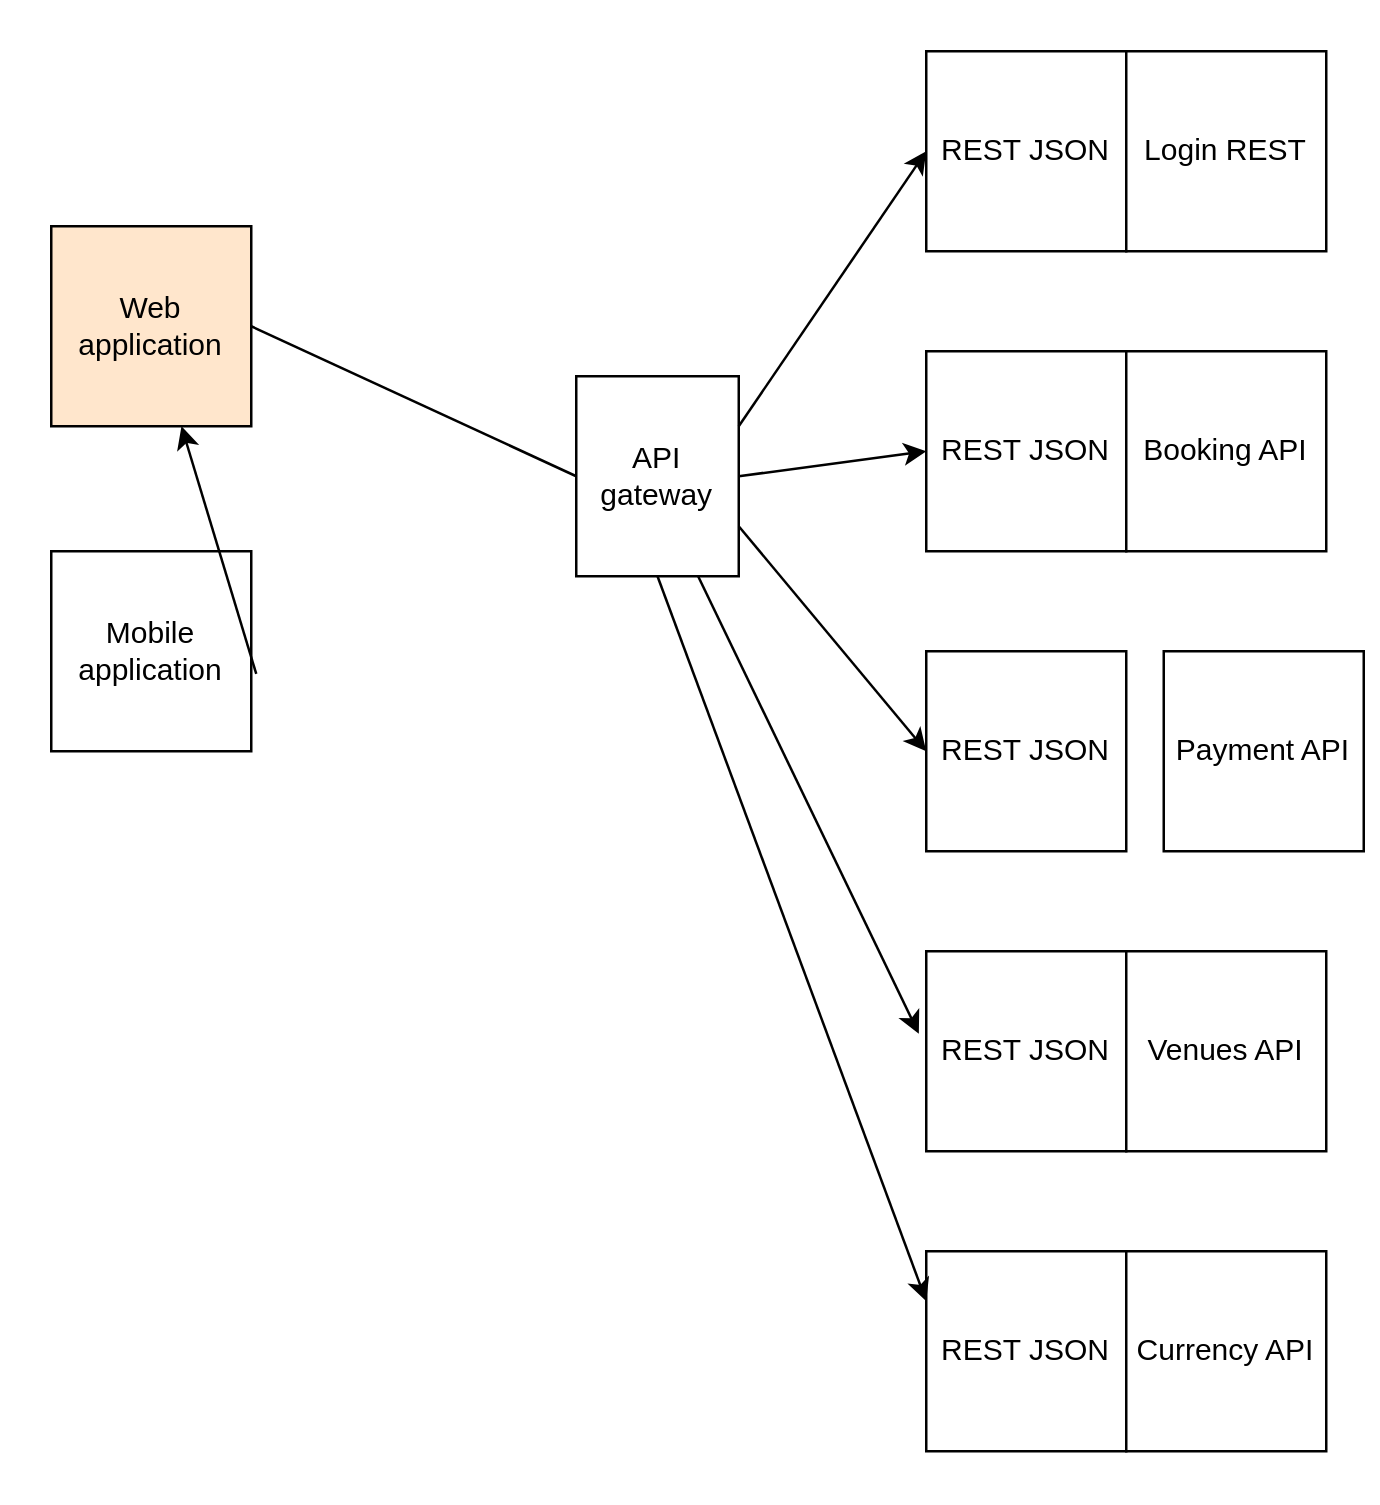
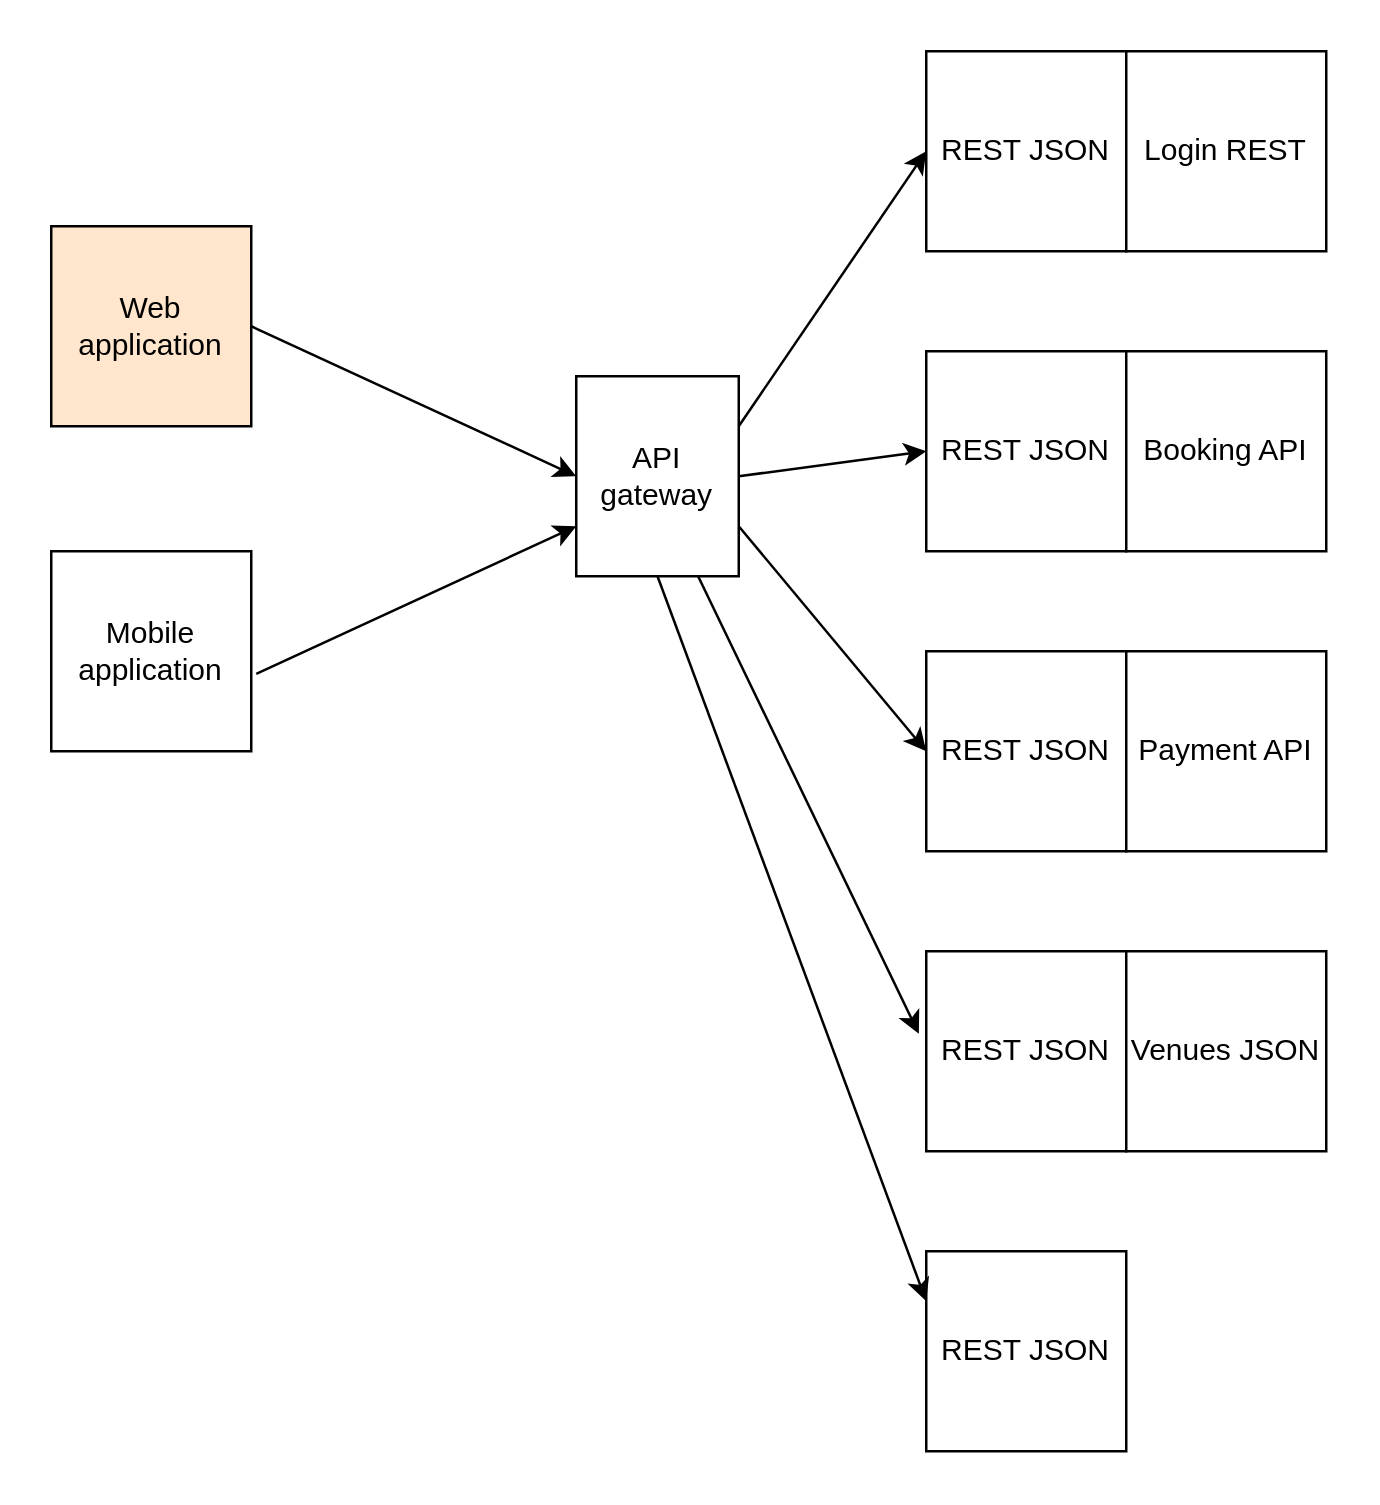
- <mxCell id="5" value="" style="endArrow=none;html=1;exitX=1;exitY=0.5;exitDx=0;exitDy=0;entryX=0;entryY=0.5;entryDx=0;entryDy=0;" edge="1" parent="1" source="3" target="2"><mxGeometry width="50" height="50" relative="1" as="geometry"><mxPoint x="260" y="270" as="sourcePoint" /><mxPoint x="310" y="220" as="targetPoint" /></mxGeometry></mxCell>
+ <mxCell id="5" value="" style="endArrow=classic;html=1;exitX=1;exitY=0.5;exitDx=0;exitDy=0;entryX=0;entryY=0.5;entryDx=0;entryDy=0;" edge="1" parent="1" source="3" target="2"><mxGeometry width="50" height="50" relative="1" as="geometry"><mxPoint x="260" y="270" as="sourcePoint" /><mxPoint x="310" y="220" as="targetPoint" /></mxGeometry></mxCell>
- <mxCell id="6" value="" style="endArrow=classic;html=1;exitX=1.025;exitY=0.613;exitDx=0;exitDy=0;exitPerimeter=0;" edge="1" parent="1" source="4" target="3"><mxGeometry width="50" height="50" relative="1" as="geometry"><mxPoint x="260" y="270" as="sourcePoint" /><mxPoint x="310" y="220" as="targetPoint" /></mxGeometry></mxCell>
+ <mxCell id="6" value="" style="endArrow=classic;html=1;exitX=1.025;exitY=0.613;exitDx=0;exitDy=0;exitPerimeter=0;entryX=0;entryY=0.75;entryDx=0;entryDy=0;" edge="1" parent="1" source="4" target="2"><mxGeometry width="50" height="50" relative="1" as="geometry"><mxPoint x="260" y="270" as="sourcePoint" /><mxPoint x="310" y="220" as="targetPoint" /></mxGeometry></mxCell>
- <mxCell id="12" value="Payment API" style="whiteSpace=wrap;html=1;aspect=fixed;" vertex="1" parent="1"><mxGeometry x="465" y="260" width="80" height="80" as="geometry" /></mxCell>
+ <mxCell id="12" value="Payment API" style="whiteSpace=wrap;html=1;aspect=fixed;" vertex="1" parent="1"><mxGeometry x="450" y="260" width="80" height="80" as="geometry" /></mxCell>
- <mxCell id="14" value="Venues API" style="whiteSpace=wrap;html=1;aspect=fixed;" vertex="1" parent="1"><mxGeometry x="450" y="380" width="80" height="80" as="geometry" /></mxCell>
+ <mxCell id="14" value="Venues JSON" style="whiteSpace=wrap;html=1;aspect=fixed;" vertex="1" parent="1"><mxGeometry x="450" y="380" width="80" height="80" as="geometry" /></mxCell>
- <mxCell id="16" value="Currency API" style="whiteSpace=wrap;html=1;aspect=fixed;" vertex="1" parent="1"><mxGeometry x="450" y="500" width="80" height="80" as="geometry" /></mxCell>
